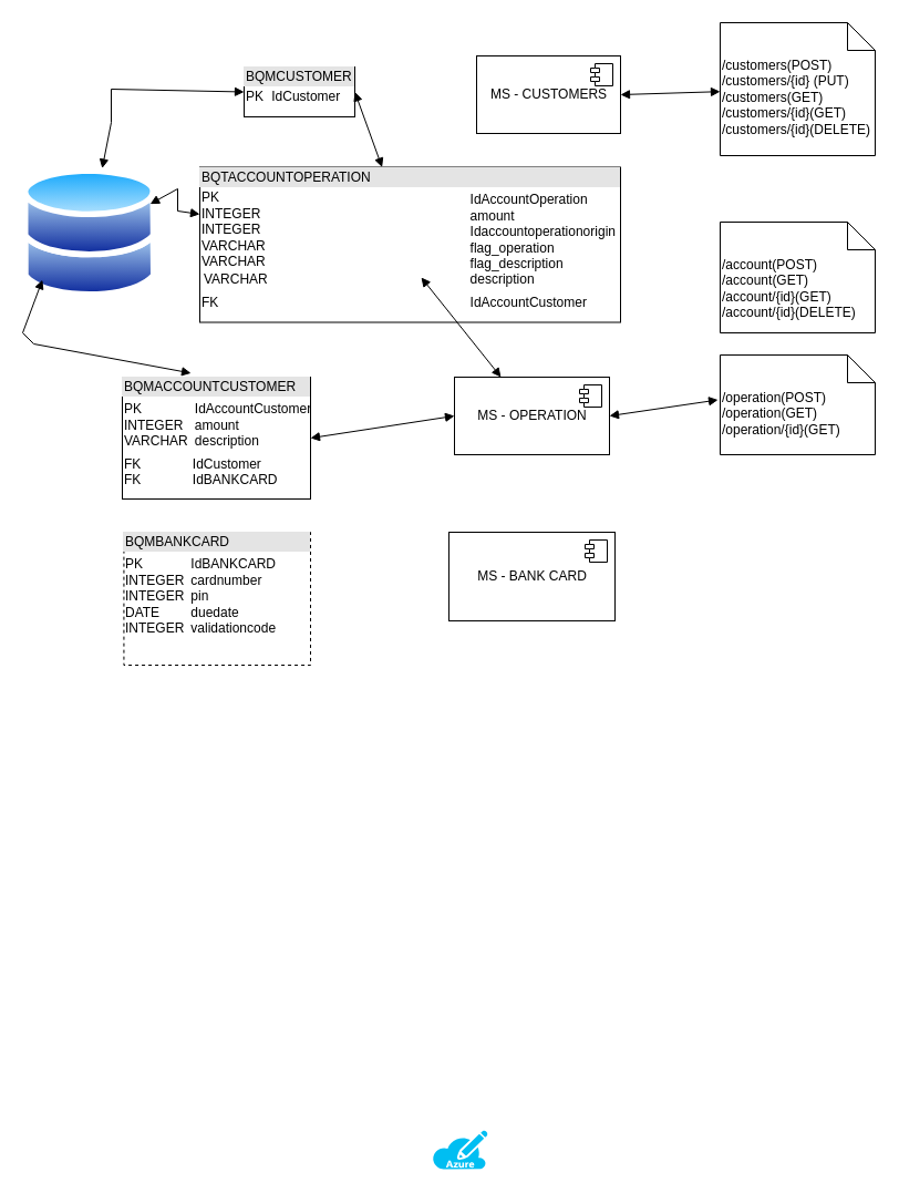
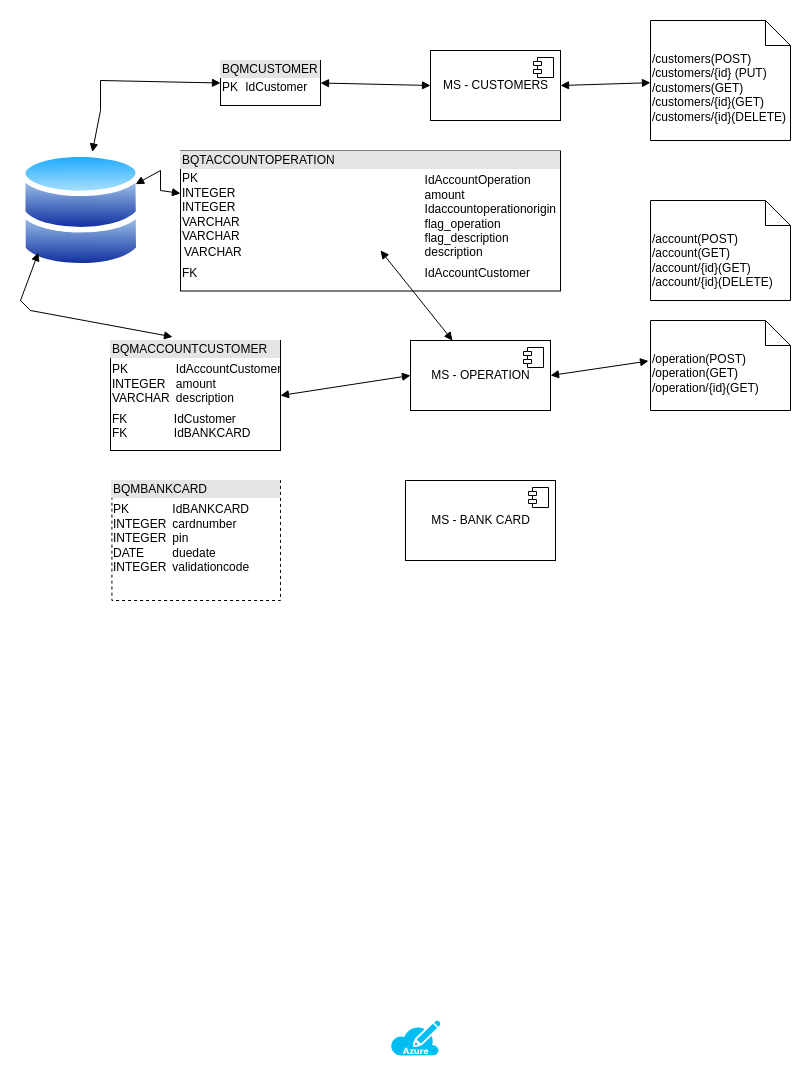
- <mxCell id="8" value="" style="endArrow=block;startArrow=block;endFill=1;startFill=1;html=1;rounded=0;exitX=1;exitY=0.5;exitDx=0;exitDy=0;" edge="1" parent="1" source="7" target="11"><mxGeometry width="160" relative="1" as="geometry"><mxPoint x="330" y="84.5" as="sourcePoint" /><mxPoint x="420" y="85" as="targetPoint" /></mxGeometry></mxCell>
+ <mxCell id="8" value="" style="endArrow=block;startArrow=block;endFill=1;startFill=1;html=1;rounded=0;entryX=0;entryY=0.5;entryDx=0;entryDy=0;exitX=1;exitY=0.5;exitDx=0;exitDy=0;" edge="1" parent="1" source="7" target="3"><mxGeometry width="160" relative="1" as="geometry"><mxPoint x="330" y="84.5" as="sourcePoint" /><mxPoint x="420" y="85" as="targetPoint" /></mxGeometry></mxCell>
